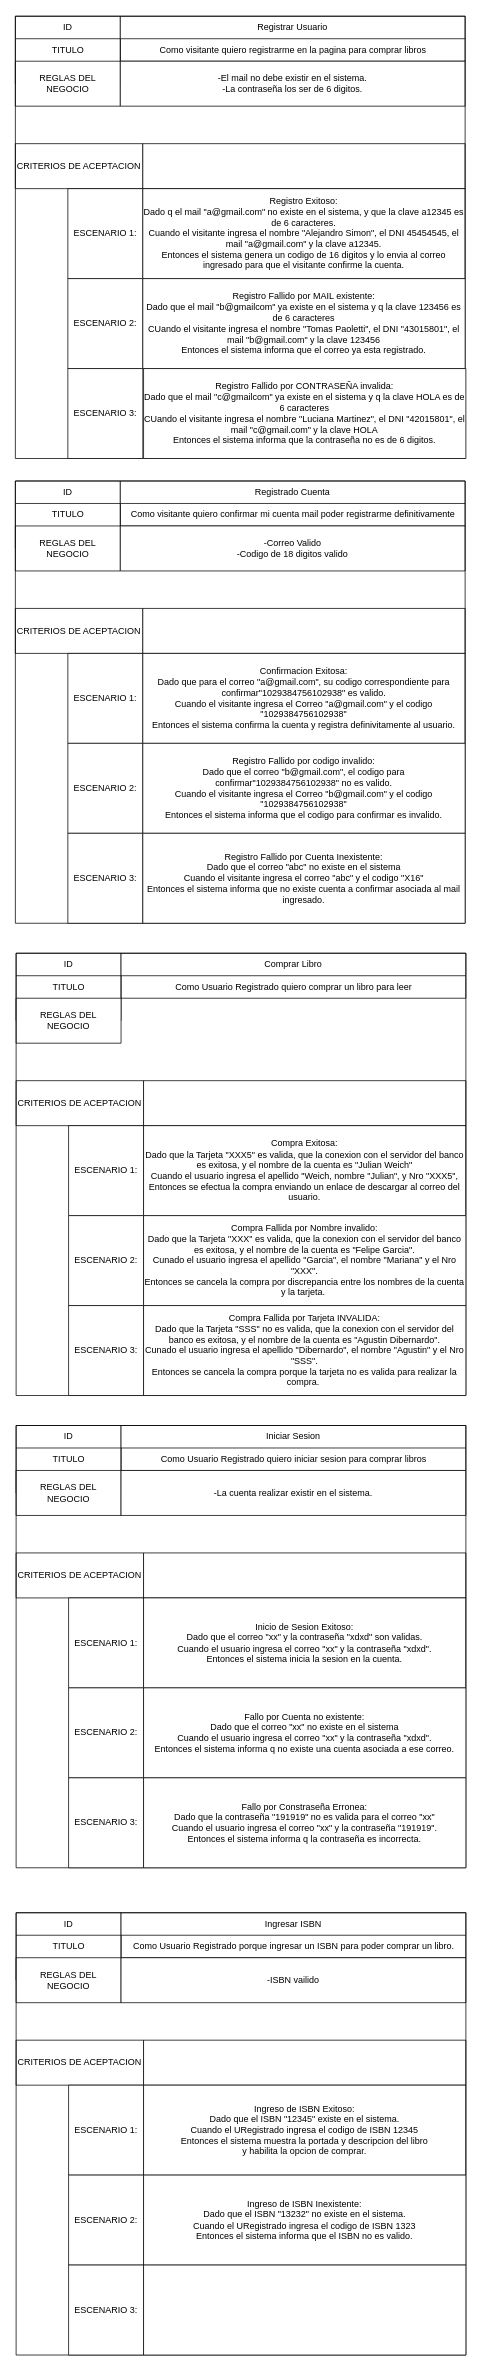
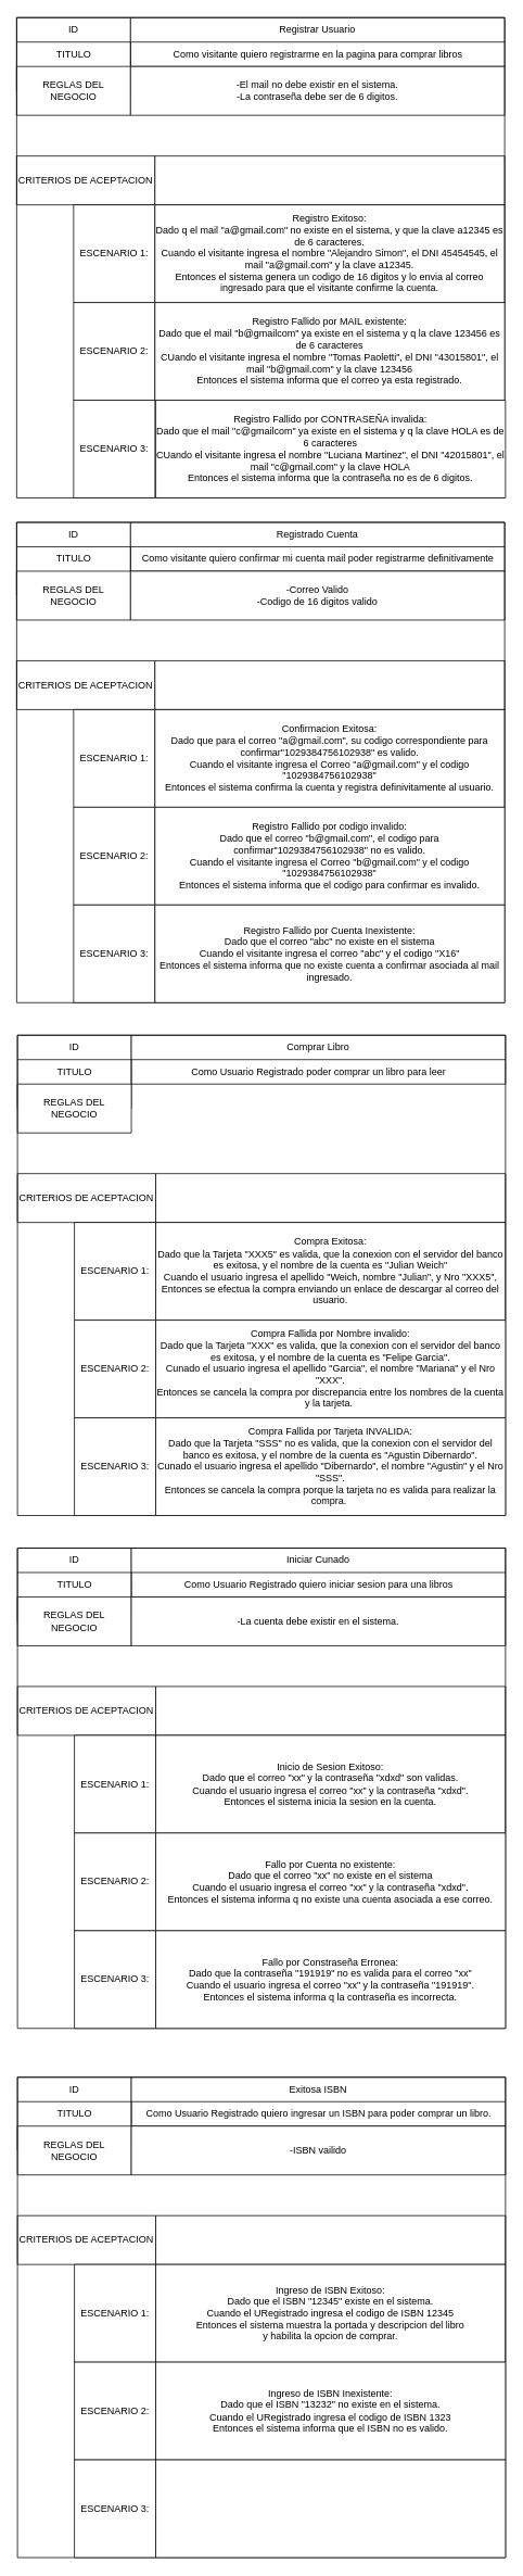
- <mxCell id="8" value="-El mail no debe existir en el sistema.&lt;div&gt;-La contraseña los ser de 6 digitos.&lt;/div&gt;" style="swimlane;fontStyle=0;childLayout=stackLayout;horizontal=1;startSize=60;horizontalStack=0;resizeParent=1;resizeParentMax=0;resizeLast=0;collapsible=1;marginBottom=0;whiteSpace=wrap;html=1;" vertex="1" parent="1"><mxGeometry x="160" y="80" width="460" height="60" as="geometry" /></mxCell>
+ <mxCell id="8" value="-El mail no debe existir en el sistema.&lt;div&gt;-La contraseña debe ser de 6 digitos.&lt;/div&gt;" style="swimlane;fontStyle=0;childLayout=stackLayout;horizontal=1;startSize=60;horizontalStack=0;resizeParent=1;resizeParentMax=0;resizeLast=0;collapsible=1;marginBottom=0;whiteSpace=wrap;html=1;" vertex="1" parent="1"><mxGeometry x="160" y="80" width="460" height="60" as="geometry" /></mxCell>
- <mxCell id="24" value="-Correo Valido&lt;div&gt;-Codigo de 18 digitos valido&lt;/div&gt;" style="swimlane;fontStyle=0;childLayout=stackLayout;horizontal=1;startSize=60;horizontalStack=0;resizeParent=1;resizeParentMax=0;resizeLast=0;collapsible=1;marginBottom=0;whiteSpace=wrap;html=1;" vertex="1" parent="1"><mxGeometry x="160" y="700" width="460" height="60" as="geometry" /></mxCell>
+ <mxCell id="24" value="-Correo Valido&lt;div&gt;-Codigo de 16 digitos valido&lt;/div&gt;" style="swimlane;fontStyle=0;childLayout=stackLayout;horizontal=1;startSize=60;horizontalStack=0;resizeParent=1;resizeParentMax=0;resizeLast=0;collapsible=1;marginBottom=0;whiteSpace=wrap;html=1;" vertex="1" parent="1"><mxGeometry x="160" y="700" width="460" height="60" as="geometry" /></mxCell>
- <mxCell id="38" value="Como Usuario Registrado quiero comprar un libro para leer" style="text;html=1;align=center;verticalAlign=middle;resizable=0;points=[];autosize=1;strokeColor=none;fillColor=none;" vertex="1" parent="37"><mxGeometry y="30" width="460" height="30" as="geometry" /></mxCell>
+ <mxCell id="38" value="Como Usuario Registrado poder comprar un libro para leer" style="text;html=1;align=center;verticalAlign=middle;resizable=0;points=[];autosize=1;strokeColor=none;fillColor=none;" vertex="1" parent="37"><mxGeometry y="30" width="460" height="30" as="geometry" /></mxCell>
- <mxCell id="52" value="Iniciar Sesion" style="swimlane;fontStyle=0;childLayout=stackLayout;horizontal=1;startSize=30;horizontalStack=0;resizeParent=1;resizeParentMax=0;resizeLast=0;collapsible=1;marginBottom=0;whiteSpace=wrap;html=1;" vertex="1" parent="1"><mxGeometry x="161" y="1900" width="460" height="60" as="geometry" /></mxCell>
+ <mxCell id="52" value="Iniciar Cunado" style="swimlane;fontStyle=0;childLayout=stackLayout;horizontal=1;startSize=30;horizontalStack=0;resizeParent=1;resizeParentMax=0;resizeLast=0;collapsible=1;marginBottom=0;whiteSpace=wrap;html=1;" vertex="1" parent="1"><mxGeometry x="161" y="1900" width="460" height="60" as="geometry" /></mxCell>
- <mxCell id="53" value="Como Usuario Registrado quiero iniciar sesion para comprar libros" style="text;html=1;align=center;verticalAlign=middle;resizable=0;points=[];autosize=1;strokeColor=none;fillColor=none;" vertex="1" parent="52"><mxGeometry y="30" width="460" height="30" as="geometry" /></mxCell>
+ <mxCell id="53" value="Como Usuario Registrado quiero iniciar sesion para una libros" style="text;html=1;align=center;verticalAlign=middle;resizable=0;points=[];autosize=1;strokeColor=none;fillColor=none;" vertex="1" parent="52"><mxGeometry y="30" width="460" height="30" as="geometry" /></mxCell>
- <mxCell id="55" value="-La cuenta realizar existir en el sistema." style="swimlane;fontStyle=0;childLayout=stackLayout;horizontal=1;startSize=60;horizontalStack=0;resizeParent=1;resizeParentMax=0;resizeLast=0;collapsible=1;marginBottom=0;whiteSpace=wrap;html=1;" vertex="1" parent="1"><mxGeometry x="161" y="1960" width="460" height="60" as="geometry" /></mxCell>
+ <mxCell id="55" value="-La cuenta debe existir en el sistema." style="swimlane;fontStyle=0;childLayout=stackLayout;horizontal=1;startSize=60;horizontalStack=0;resizeParent=1;resizeParentMax=0;resizeLast=0;collapsible=1;marginBottom=0;whiteSpace=wrap;html=1;" vertex="1" parent="1"><mxGeometry x="161" y="1960" width="460" height="60" as="geometry" /></mxCell>
- <mxCell id="68" value="Ingresar ISBN" style="swimlane;fontStyle=0;childLayout=stackLayout;horizontal=1;startSize=30;horizontalStack=0;resizeParent=1;resizeParentMax=0;resizeLast=0;collapsible=1;marginBottom=0;whiteSpace=wrap;html=1;" vertex="1" parent="1"><mxGeometry x="161" y="2550" width="460" height="60" as="geometry" /></mxCell>
+ <mxCell id="68" value="Exitosa ISBN" style="swimlane;fontStyle=0;childLayout=stackLayout;horizontal=1;startSize=30;horizontalStack=0;resizeParent=1;resizeParentMax=0;resizeLast=0;collapsible=1;marginBottom=0;whiteSpace=wrap;html=1;" vertex="1" parent="1"><mxGeometry x="161" y="2550" width="460" height="60" as="geometry" /></mxCell>
- <mxCell id="69" value="Como Usuario Registrado porque ingresar un ISBN para poder comprar un libro." style="text;html=1;align=center;verticalAlign=middle;resizable=0;points=[];autosize=1;strokeColor=none;fillColor=none;" vertex="1" parent="68"><mxGeometry y="30" width="460" height="30" as="geometry" /></mxCell>
+ <mxCell id="69" value="Como Usuario Registrado quiero ingresar un ISBN para poder comprar un libro." style="text;html=1;align=center;verticalAlign=middle;resizable=0;points=[];autosize=1;strokeColor=none;fillColor=none;" vertex="1" parent="68"><mxGeometry y="30" width="460" height="30" as="geometry" /></mxCell>
